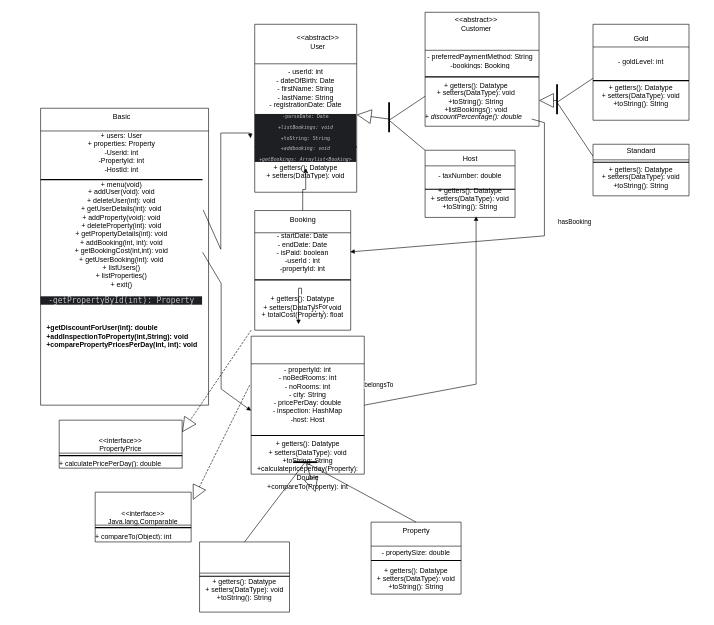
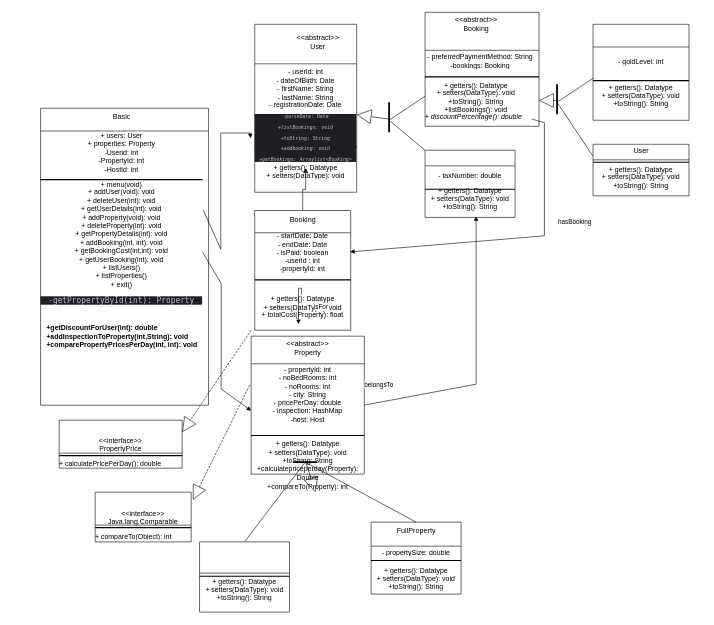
- <mxCell id="47" value="&amp;lt;&amp;lt;abstract&amp;gt;&amp;gt;&lt;br style=&quot;border-color: var(--border-color); font-size: 11.64px;&quot;&gt;&lt;span style=&quot;font-size: 11.64px;&quot;&gt;Customer&lt;/span&gt;" style="text;html=1;align=center;verticalAlign=middle;resizable=0;points=[];autosize=1;strokeColor=none;fillColor=none;" parent="41" vertex="1"><mxGeometry x="40" width="90" height="40" as="geometry" /></mxCell>
+ <mxCell id="47" value="&amp;lt;&amp;lt;abstract&amp;gt;&amp;gt;&lt;br style=&quot;border-color: var(--border-color); font-size: 11.64px;&quot;&gt;&lt;span style=&quot;font-size: 11.64px;&quot;&gt;Booking&lt;/span&gt;" style="text;html=1;align=center;verticalAlign=middle;resizable=0;points=[];autosize=1;strokeColor=none;fillColor=none;" parent="41" vertex="1"><mxGeometry x="40" width="90" height="40" as="geometry" /></mxCell>
- <mxCell id="58" value="Gold" style="text;html=1;align=center;verticalAlign=middle;resizable=0;points=[];autosize=1;strokeColor=none;fillColor=none;" parent="53" vertex="1"><mxGeometry x="55" y="-50" width="50" height="30" as="geometry" /></mxCell>
- <mxCell id="63" value="Standard" style="text;html=1;align=center;verticalAlign=middle;resizable=0;points=[];autosize=1;strokeColor=none;fillColor=none;" parent="59" vertex="1"><mxGeometry x="45" y="-4" width="70" height="30" as="geometry" /></mxCell>
+ <mxCell id="63" value="User" style="text;html=1;align=center;verticalAlign=middle;resizable=0;points=[];autosize=1;strokeColor=none;fillColor=none;" parent="59" vertex="1"><mxGeometry x="45" y="-4" width="70" height="30" as="geometry" /></mxCell>
- <mxCell id="75" value="Host" style="text;html=1;align=center;verticalAlign=middle;resizable=0;points=[];autosize=1;strokeColor=none;fillColor=none;" parent="70" vertex="1"><mxGeometry x="50" width="50" height="30" as="geometry" /></mxCell>
+ <mxCell id="20" value="&amp;lt;&amp;lt;abstract&amp;gt;&amp;gt;&lt;br style=&quot;border-color: var(--border-color); font-size: 11.64px;&quot;&gt;&lt;span style=&quot;font-size: 11.64px;&quot;&gt;Property&lt;/span&gt;" style="text;html=1;align=center;verticalAlign=middle;resizable=0;points=[];autosize=1;strokeColor=none;fillColor=none;" parent="15" vertex="1"><mxGeometry x="49.318" width="90" height="40" as="geometry" /></mxCell>
- <mxCell id="94" value="Property" style="text;html=1;align=center;verticalAlign=middle;resizable=0;points=[];autosize=1;strokeColor=none;fillColor=none;" parent="89" vertex="1"><mxGeometry x="30" width="90" height="30" as="geometry" /></mxCell>
+ <mxCell id="94" value="FullProperty" style="text;html=1;align=center;verticalAlign=middle;resizable=0;points=[];autosize=1;strokeColor=none;fillColor=none;" parent="89" vertex="1"><mxGeometry x="30" width="90" height="30" as="geometry" /></mxCell>
